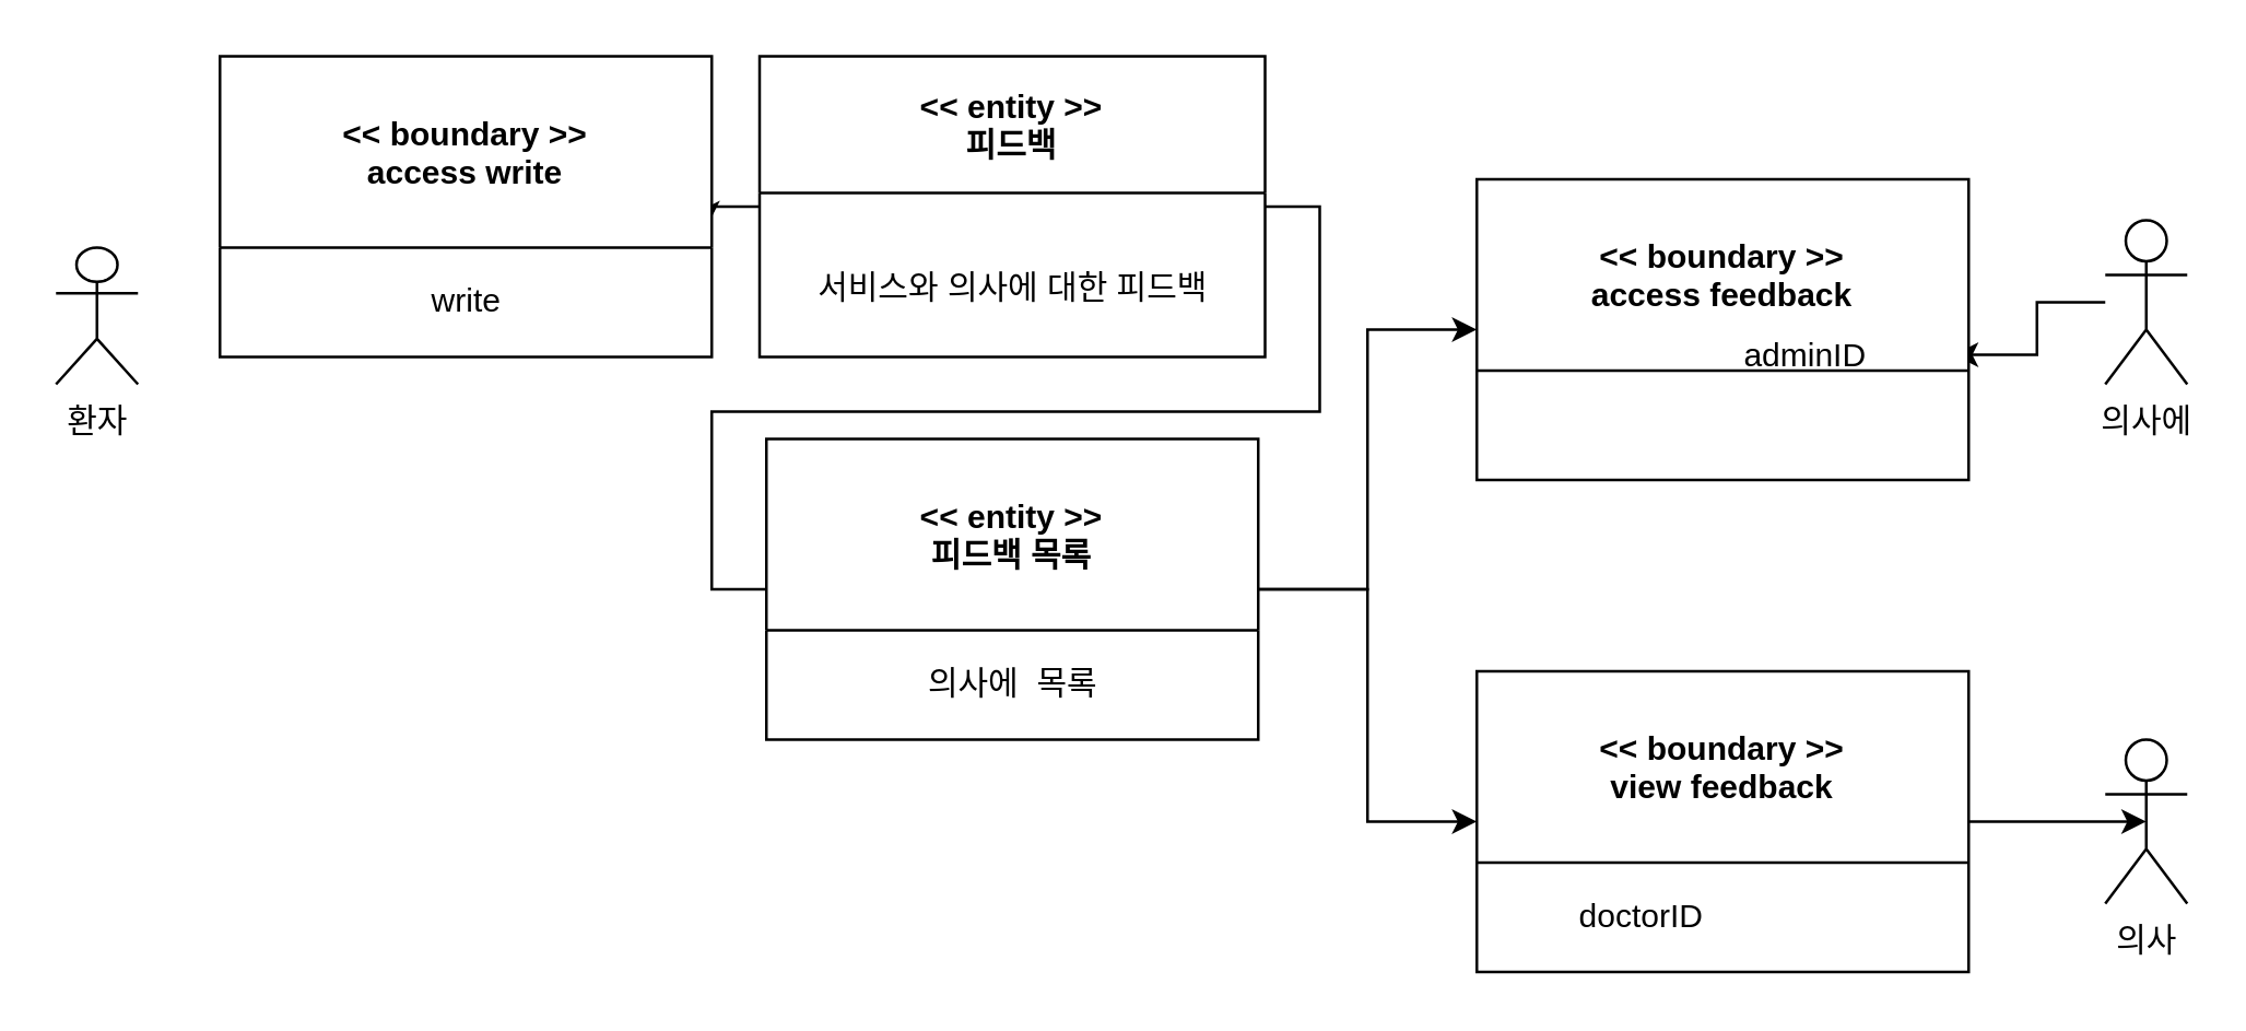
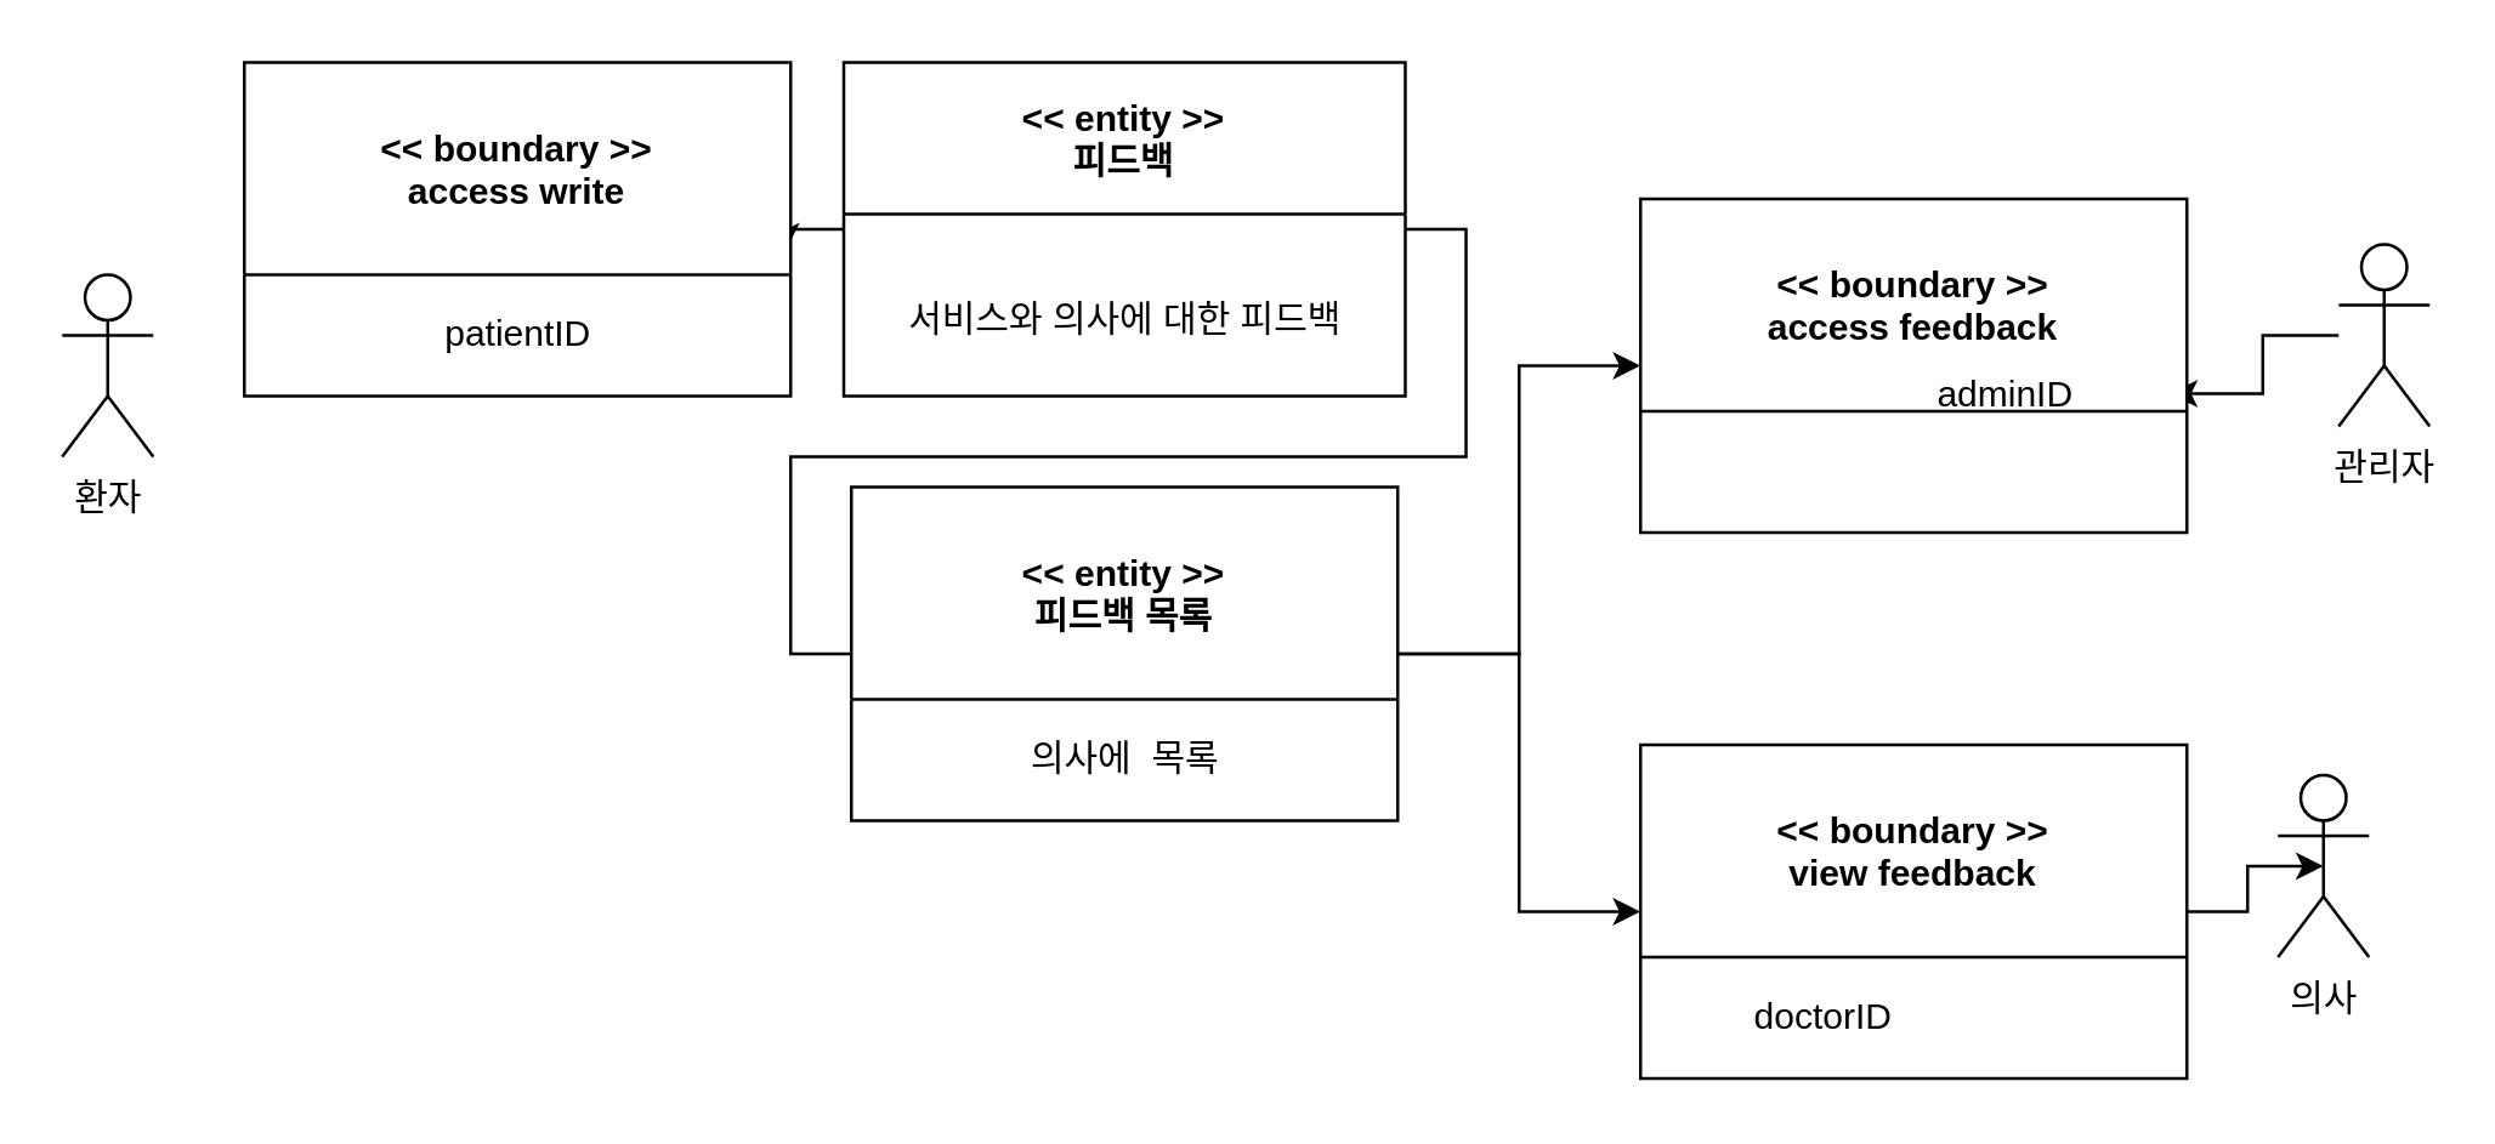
- <mxCell id="15" value="write" style="text;html=1;align=center;verticalAlign=middle;resizable=0;points=[];autosize=1;strokeColor=none;" vertex="1" parent="14"><mxGeometry x="60" y="80" width="60" height="20" as="geometry" /></mxCell>
+ <mxCell id="15" value="patientID" style="text;html=1;align=center;verticalAlign=middle;resizable=0;points=[];autosize=1;strokeColor=none;" vertex="1" parent="14"><mxGeometry x="60" y="80" width="60" height="20" as="geometry" /></mxCell>
- <mxCell id="6" value="환자" style="shape=umlActor;verticalLabelPosition=bottom;verticalAlign=top;html=1;outlineConnect=0;" parent="1" vertex="1"><mxGeometry x="20" y="90" width="30" height="50" as="geometry" /></mxCell>
+ <mxCell id="6" value="환자" style="shape=umlActor;verticalLabelPosition=bottom;verticalAlign=top;html=1;outlineConnect=0;" parent="1" vertex="1"><mxGeometry x="20" y="90" width="30" height="60" as="geometry" /></mxCell>
- <mxCell id="5" value="의사에" style="shape=umlActor;verticalLabelPosition=bottom;verticalAlign=top;html=1;outlineConnect=0;" parent="1" vertex="1"><mxGeometry x="770" y="80" width="30" height="60" as="geometry" /></mxCell>
+ <mxCell id="5" value="관리자" style="shape=umlActor;verticalLabelPosition=bottom;verticalAlign=top;html=1;outlineConnect=0;" parent="1" vertex="1"><mxGeometry x="770" y="80" width="30" height="60" as="geometry" /></mxCell>
- <mxCell id="2" value="의사" style="shape=umlActor;verticalLabelPosition=bottom;verticalAlign=top;html=1;outlineConnect=0;" parent="1" vertex="1"><mxGeometry x="770" y="270" width="30" height="60" as="geometry" /></mxCell>
+ <mxCell id="2" value="의사" style="shape=umlActor;verticalLabelPosition=bottom;verticalAlign=top;html=1;outlineConnect=0;" parent="1" vertex="1"><mxGeometry x="750" y="255" width="30" height="60" as="geometry" /></mxCell>
